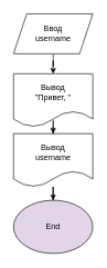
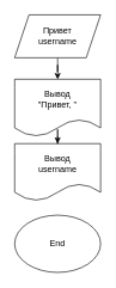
- <mxCell id="4" value="Ввод&lt;br&gt;username" style="shape=parallelogram;perimeter=parallelogramPerimeter;whiteSpace=wrap;html=1;fixedSize=1;" parent="1" vertex="1"><mxGeometry x="20" y="20" width="120" height="60" as="geometry" /></mxCell>
+ <mxCell id="4" value="Привет&lt;br&gt;username" style="shape=parallelogram;perimeter=parallelogramPerimeter;whiteSpace=wrap;html=1;fixedSize=1;" parent="1" vertex="1"><mxGeometry x="20" y="20" width="120" height="60" as="geometry" /></mxCell>
- <mxCell id="7" value="" style="edgeStyle=orthogonalEdgeStyle;rounded=0;orthogonalLoop=1;jettySize=auto;html=1;" parent="1" source="8" target="2" edge="1"><mxGeometry relative="1" as="geometry" /></mxCell>
- <mxCell id="2" value="End" style="ellipse;whiteSpace=wrap;html=1;fillColor=#e1d5e7;" parent="1" vertex="1"><mxGeometry x="20" y="300" width="120" height="80" as="geometry" /></mxCell>
+ <mxCell id="2" value="End" style="ellipse;whiteSpace=wrap;html=1;" parent="1" vertex="1"><mxGeometry x="20" y="300" width="120" height="80" as="geometry" /></mxCell>
